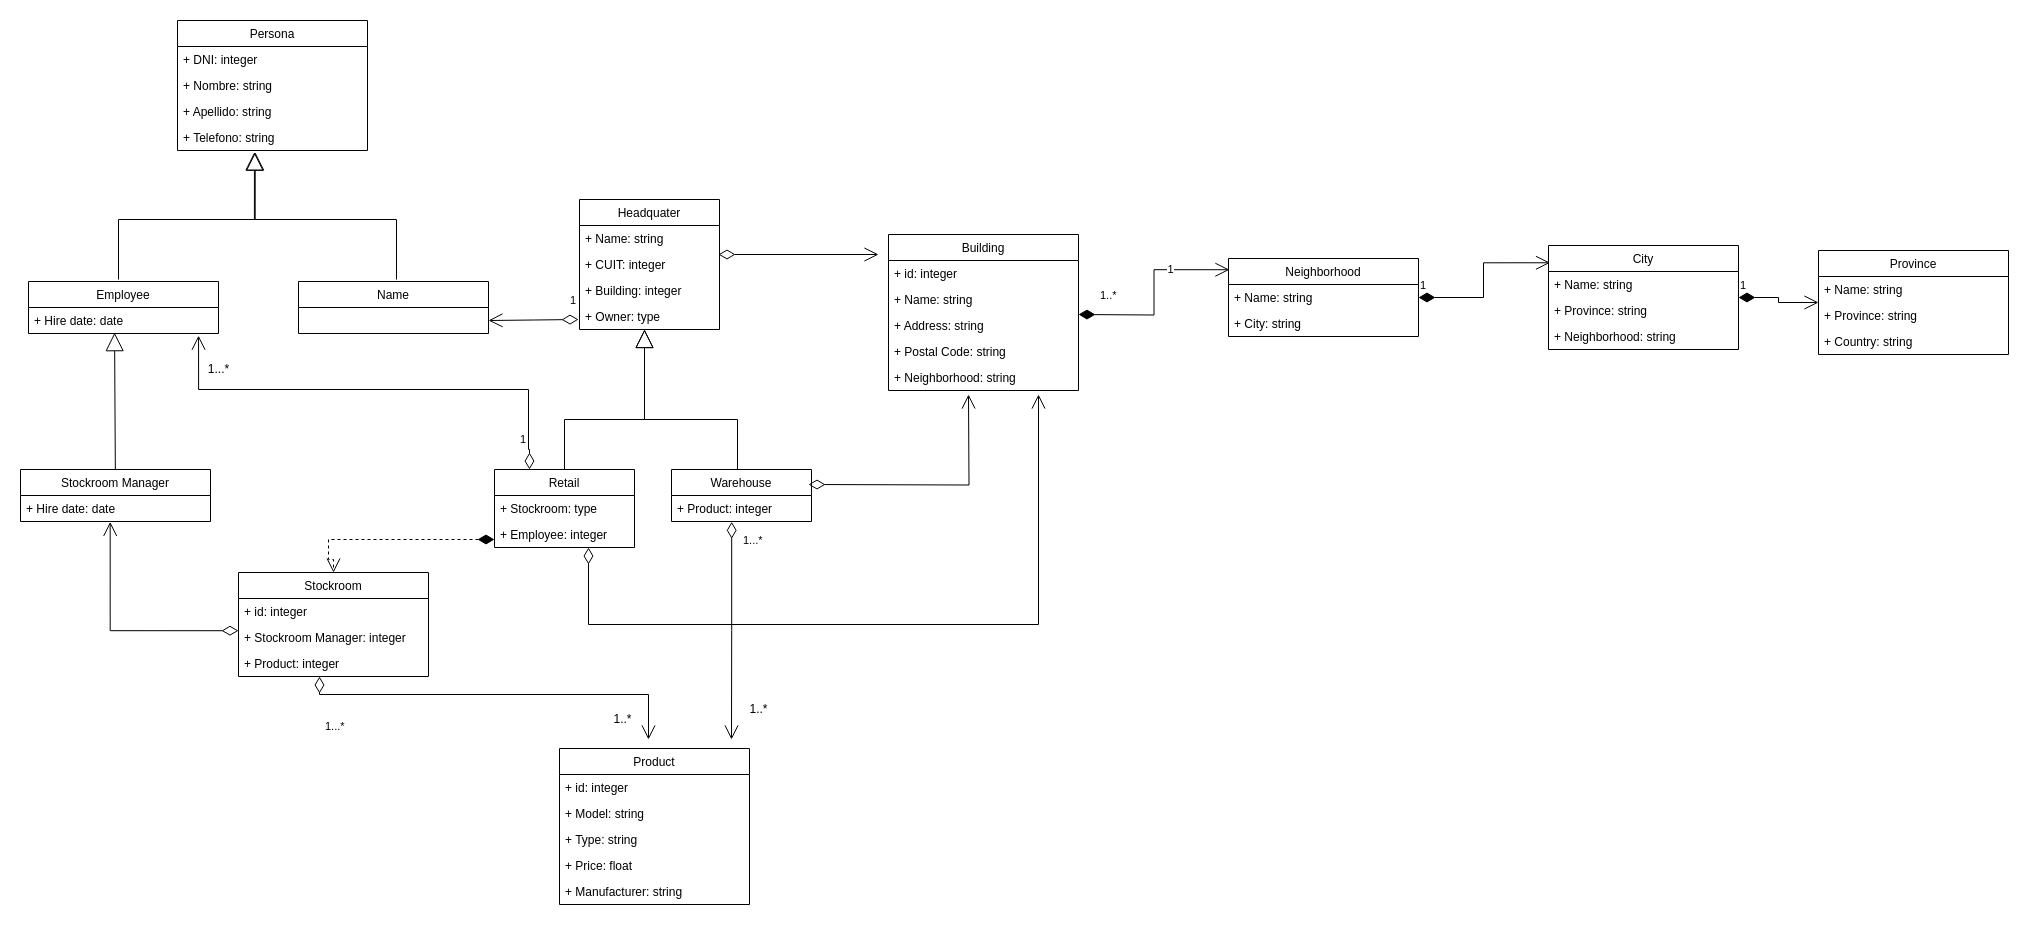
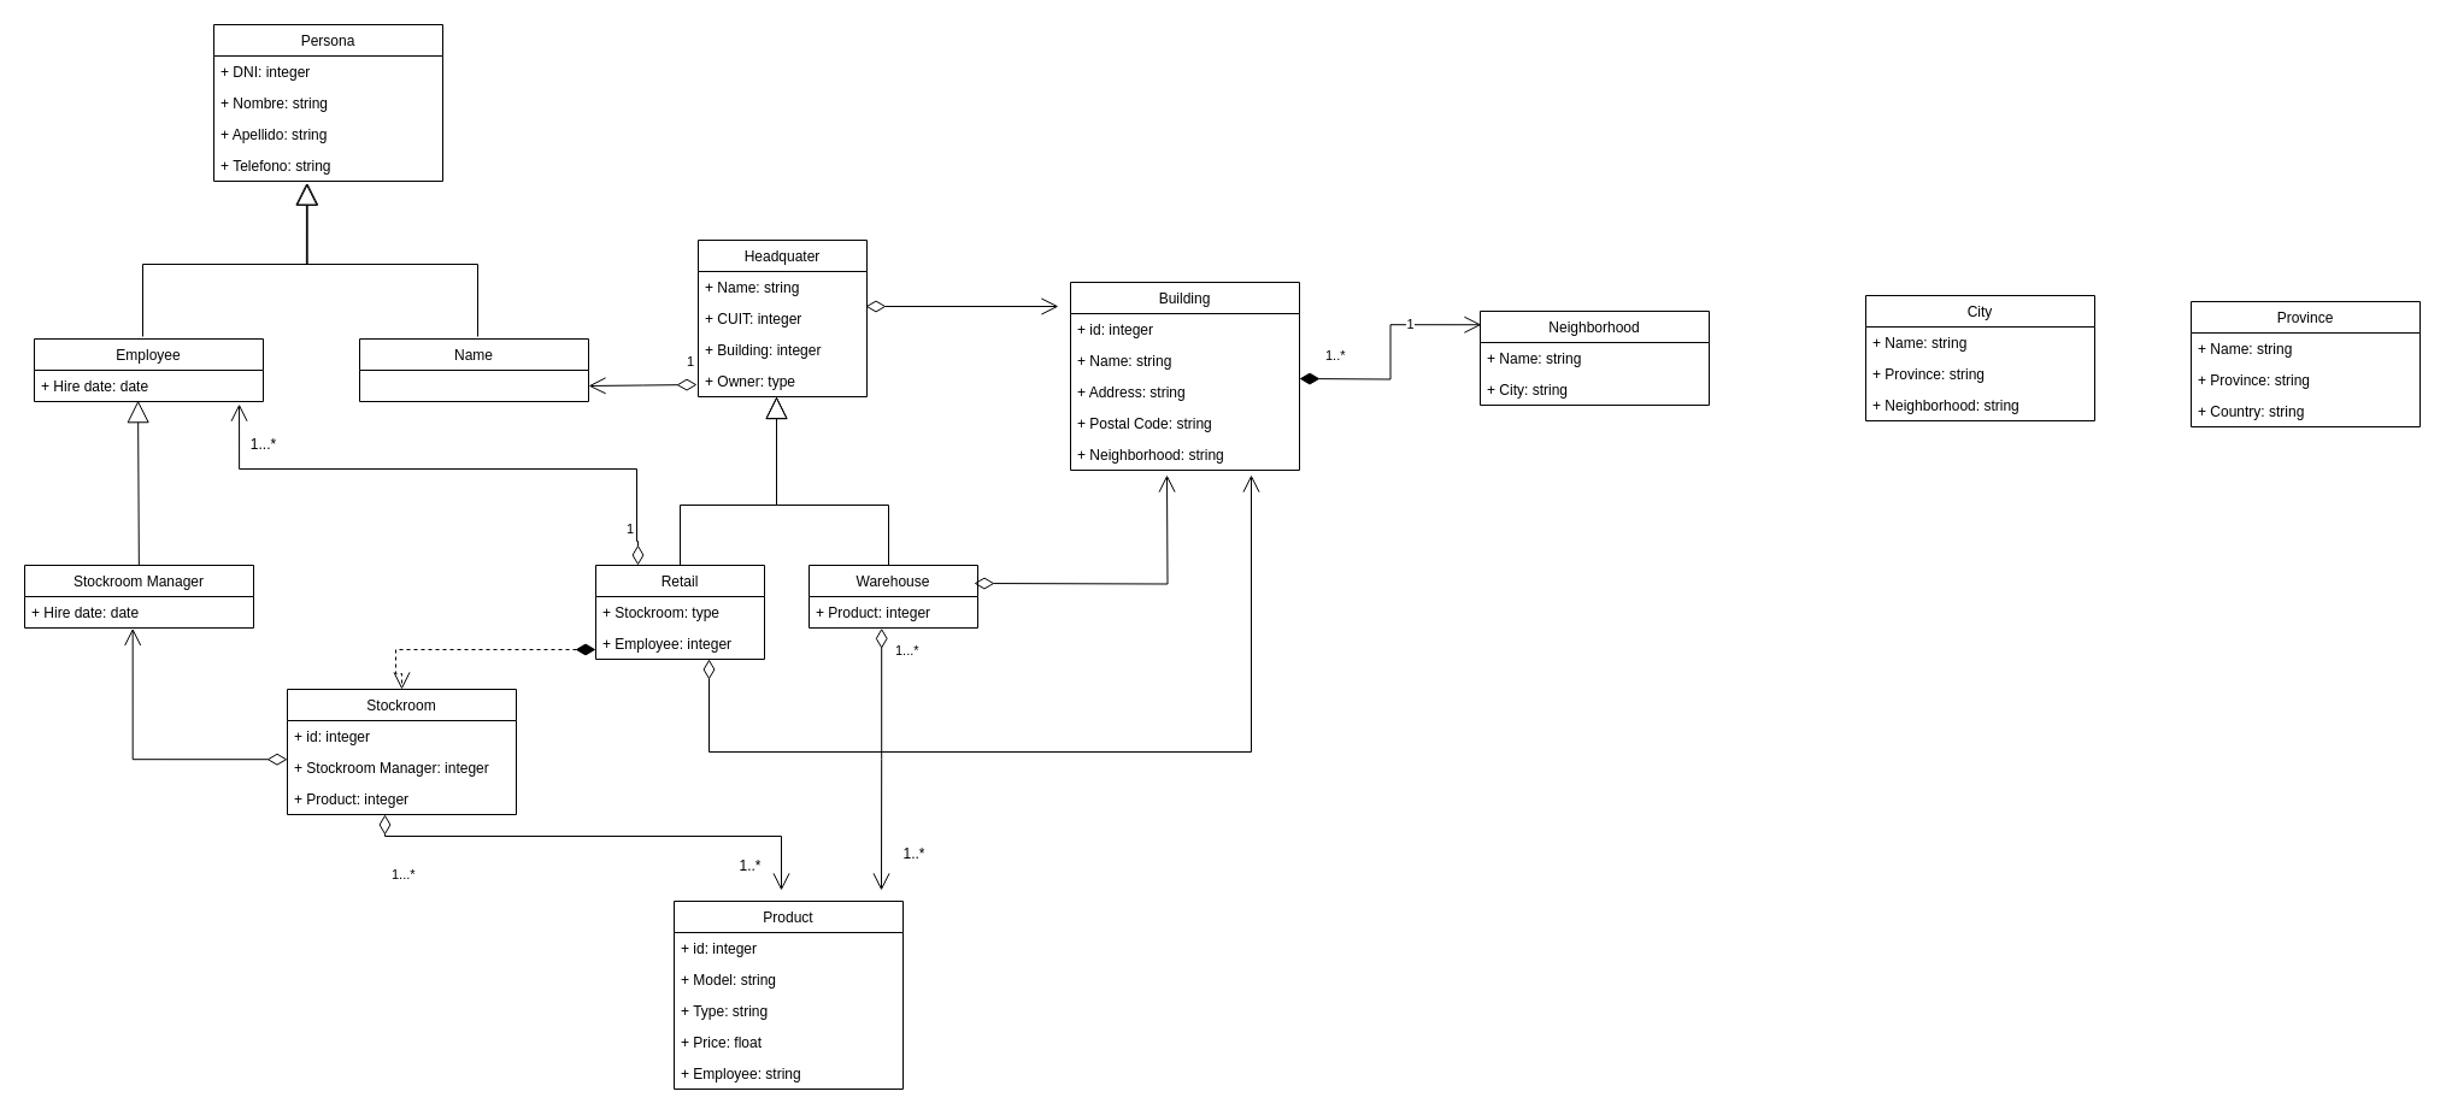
- <mxCell id="68" value="1" style="endArrow=open;html=1;endSize=12;startArrow=diamondThin;startSize=14;startFill=1;edgeStyle=orthogonalEdgeStyle;align=left;verticalAlign=bottom;rounded=0;entryX=0.008;entryY=0.166;entryDx=0;entryDy=0;entryPerimeter=0;" edge="1" parent="1" source="63" target="36"><mxGeometry x="-1" y="3" relative="1" as="geometry"><mxPoint x="1398" y="394" as="sourcePoint" /><mxPoint x="1558" y="394" as="targetPoint" /></mxGeometry></mxCell>
- <mxCell id="69" value="1" style="endArrow=open;html=1;endSize=12;startArrow=diamondThin;startSize=14;startFill=1;edgeStyle=orthogonalEdgeStyle;align=left;verticalAlign=bottom;rounded=0;" edge="1" parent="1" source="36" target="40"><mxGeometry x="-1" y="3" relative="1" as="geometry"><mxPoint x="1698" y="304" as="sourcePoint" /><mxPoint x="1788" y="304" as="targetPoint" /></mxGeometry></mxCell>
- <mxCell id="24" value="+ Manufacturer: string" style="text;strokeColor=none;fillColor=none;align=left;verticalAlign=top;spacingLeft=4;spacingRight=4;overflow=hidden;rotatable=0;points=[[0,0.5],[1,0.5]];portConstraint=eastwest;" vertex="1" parent="19"><mxGeometry y="130" width="190" height="26" as="geometry" /></mxCell>
+ <mxCell id="24" value="+ Employee: string" style="text;strokeColor=none;fillColor=none;align=left;verticalAlign=top;spacingLeft=4;spacingRight=4;overflow=hidden;rotatable=0;points=[[0,0.5],[1,0.5]];portConstraint=eastwest;" vertex="1" parent="19"><mxGeometry y="130" width="190" height="26" as="geometry" /></mxCell>
